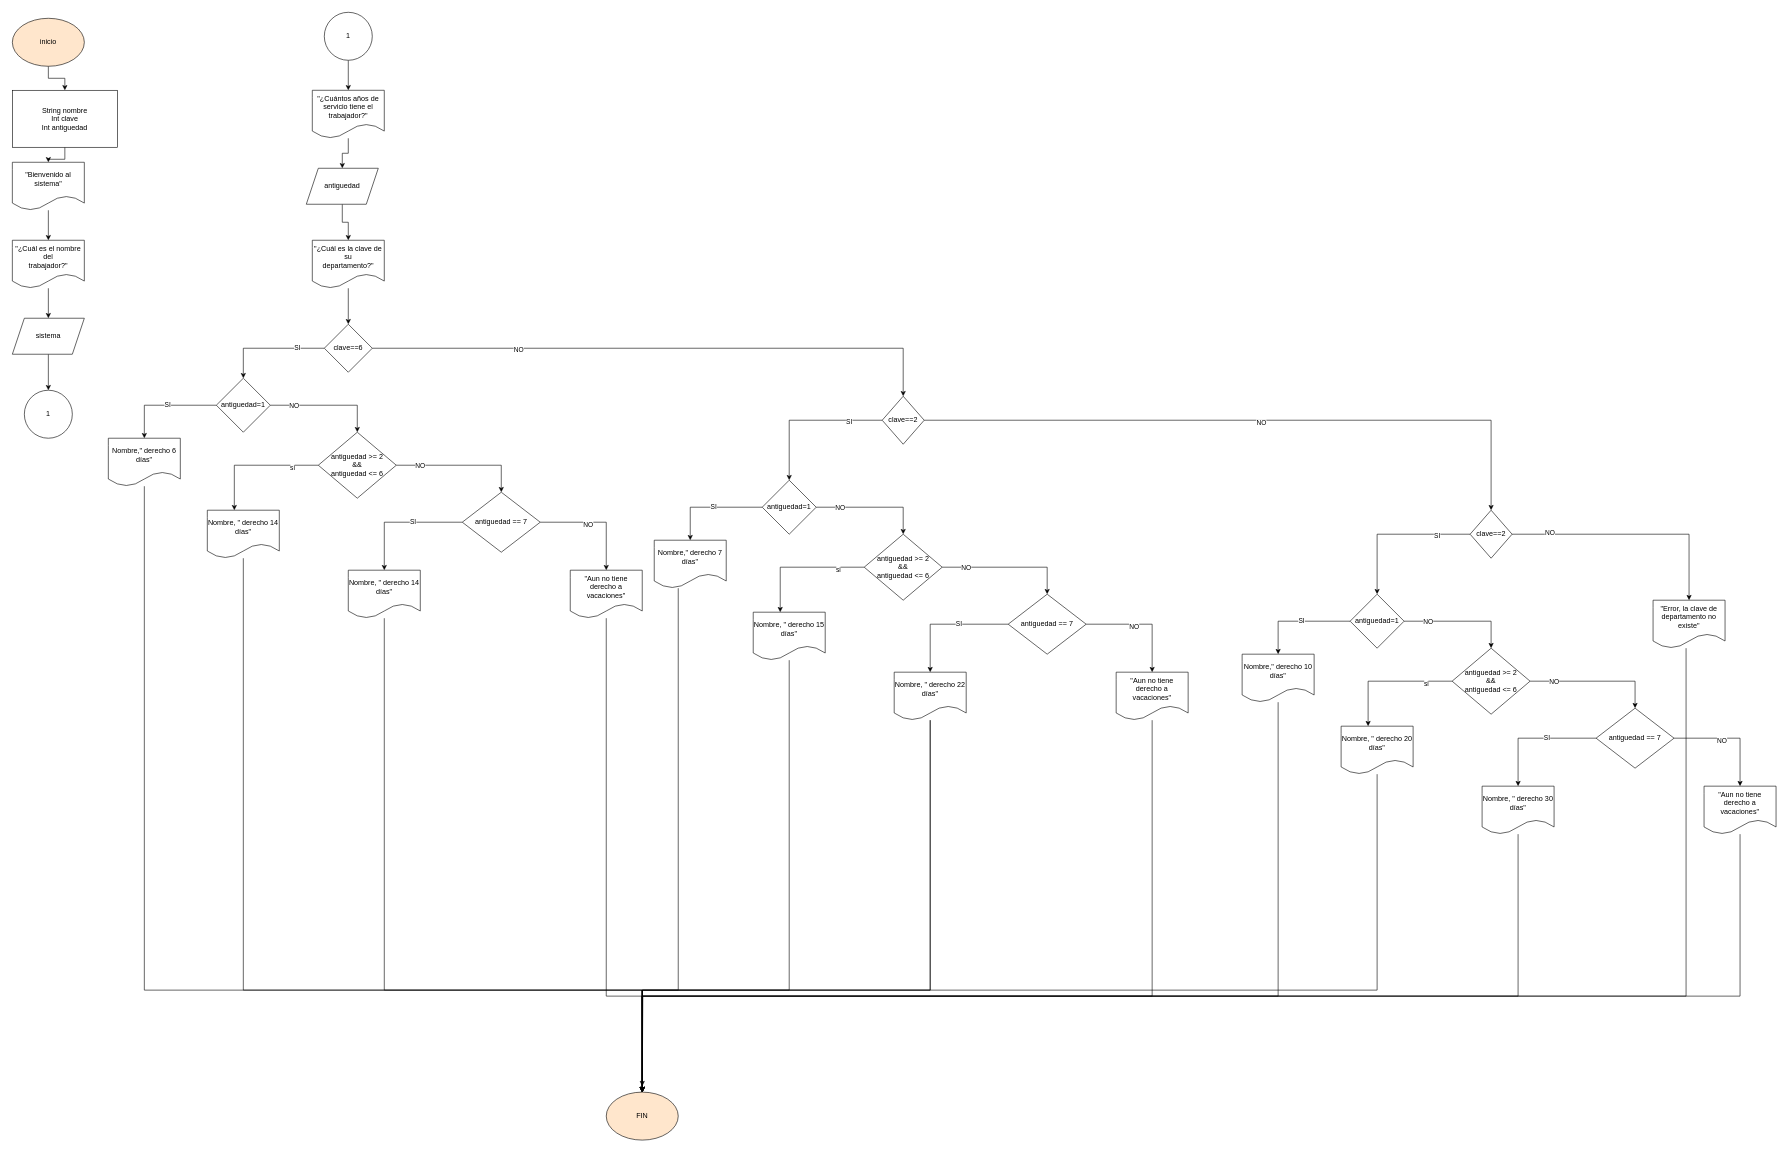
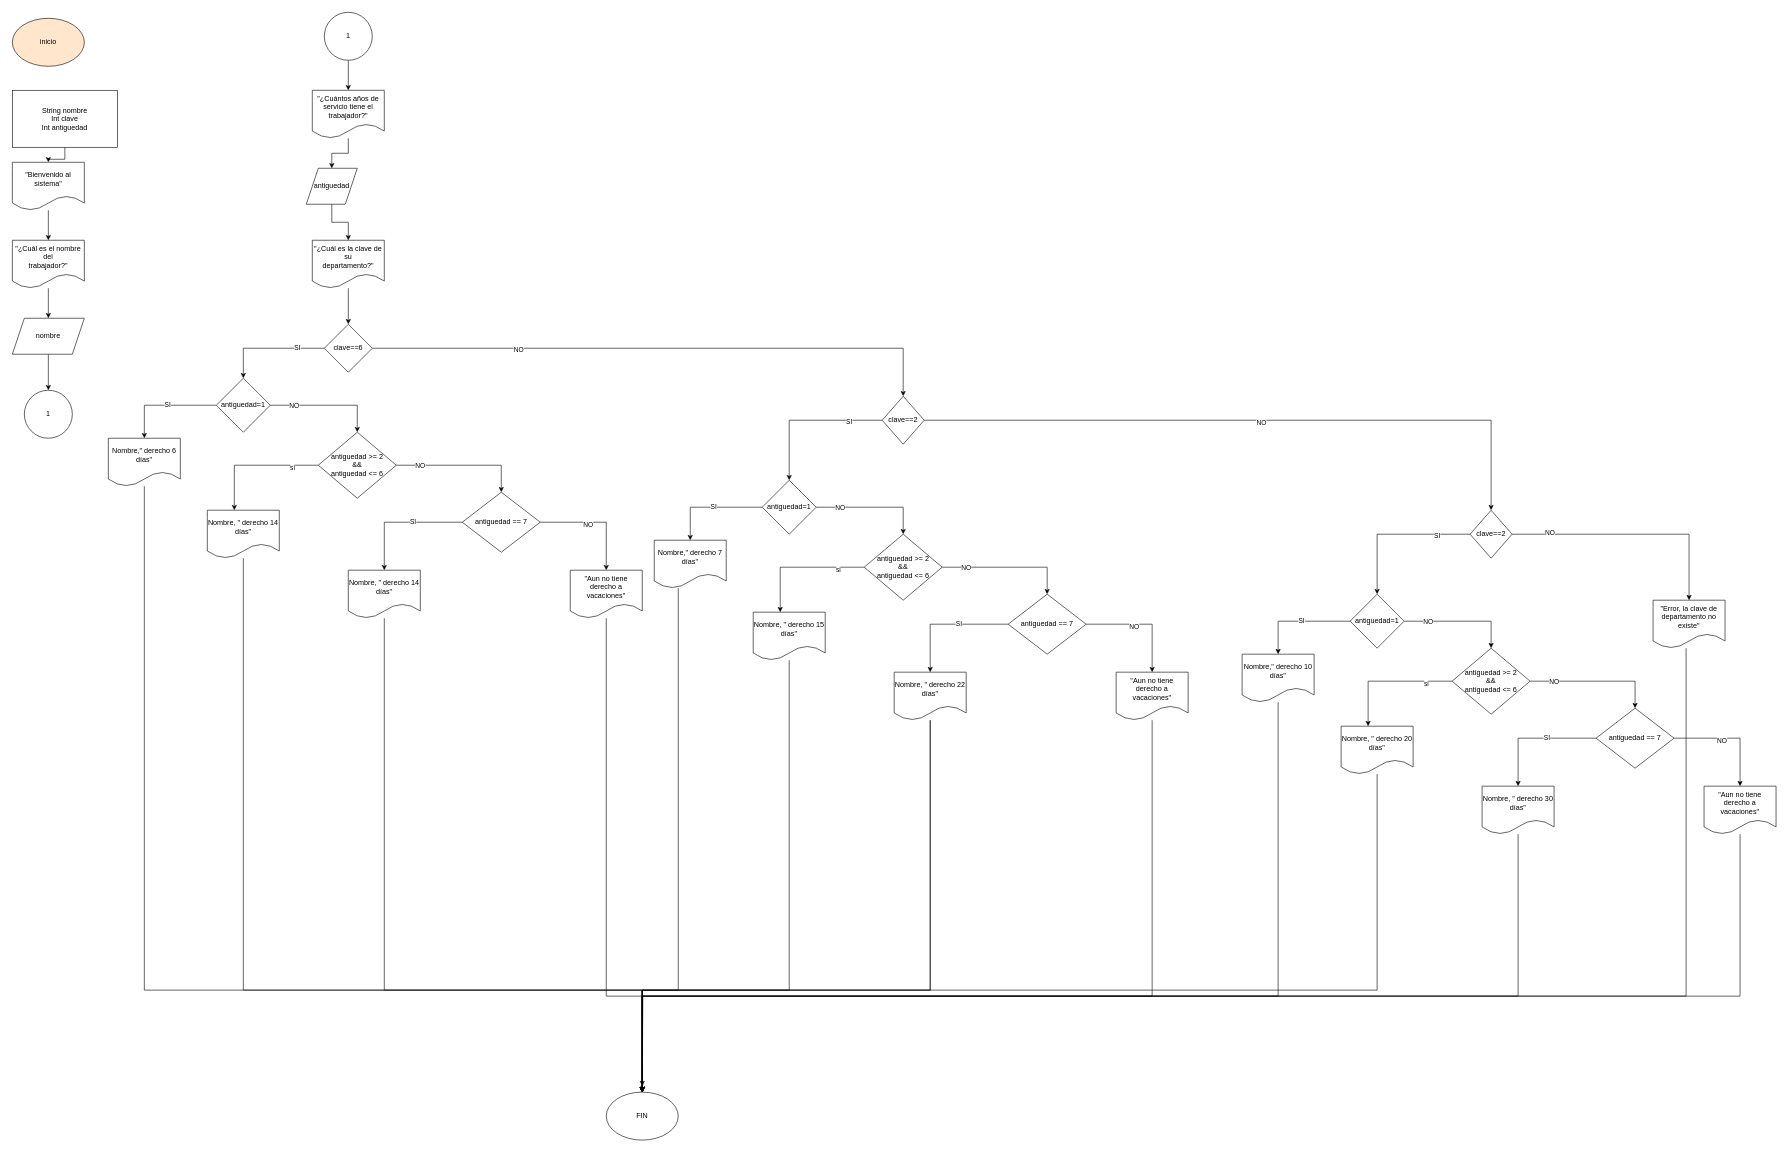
- <mxCell id="2" value="" style="edgeStyle=orthogonalEdgeStyle;rounded=0;orthogonalLoop=1;jettySize=auto;html=1;" parent="1" source="3" target="5" edge="1"><mxGeometry relative="1" as="geometry" /></mxCell>
- <mxCell id="18" value="antiguedad" style="shape=parallelogram;perimeter=parallelogramPerimeter;whiteSpace=wrap;html=1;fixedSize=1;" parent="1" vertex="1"><mxGeometry x="510" y="280" width="120" height="60" as="geometry" /></mxCell>
+ <mxCell id="18" value="antiguedad" style="shape=parallelogram;perimeter=parallelogramPerimeter;whiteSpace=wrap;html=1;fixedSize=1;" parent="1" vertex="1"><mxGeometry x="510" y="280" width="85" height="60" as="geometry" /></mxCell>
- <mxCell id="11" value="sistema" style="shape=parallelogram;perimeter=parallelogramPerimeter;whiteSpace=wrap;html=1;fixedSize=1;" parent="1" vertex="1"><mxGeometry x="20" y="530" width="120" height="60" as="geometry" /></mxCell>
+ <mxCell id="11" value="nombre" style="shape=parallelogram;perimeter=parallelogramPerimeter;whiteSpace=wrap;html=1;fixedSize=1;" parent="1" vertex="1"><mxGeometry x="20" y="530" width="120" height="60" as="geometry" /></mxCell>
- <mxCell id="108" value="FIN" style="ellipse;whiteSpace=wrap;html=1;fillColor=#ffe6cc;" parent="1" vertex="1"><mxGeometry x="1010" y="1820" width="120" height="80" as="geometry" /></mxCell>
+ <mxCell id="108" value="FIN" style="ellipse;whiteSpace=wrap;html=1;" parent="1" vertex="1"><mxGeometry x="1010" y="1820" width="120" height="80" as="geometry" /></mxCell>
